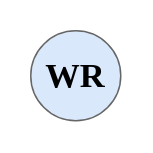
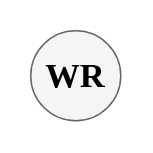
- <mxCell id="2" value="&lt;font color=&quot;#000000&quot; size=&quot;1&quot; face=&quot;Verdana&quot;&gt;&lt;b style=&quot;font-size: 23px;&quot;&gt;WR&lt;/b&gt;&lt;/font&gt;" style="ellipse;whiteSpace=wrap;html=1;aspect=fixed;fillColor=#dae8fc;fontColor=#333333;strokeColor=#666666;" vertex="1" parent="1"><mxGeometry x="20" y="20" width="60" height="60" as="geometry" /></mxCell>
+ <mxCell id="2" value="&lt;font color=&quot;#000000&quot; size=&quot;1&quot; face=&quot;Verdana&quot;&gt;&lt;b style=&quot;font-size: 23px;&quot;&gt;WR&lt;/b&gt;&lt;/font&gt;" style="ellipse;whiteSpace=wrap;html=1;aspect=fixed;fillColor=#f5f5f5;fontColor=#333333;strokeColor=#666666;" vertex="1" parent="1"><mxGeometry x="20" y="20" width="60" height="60" as="geometry" /></mxCell>
